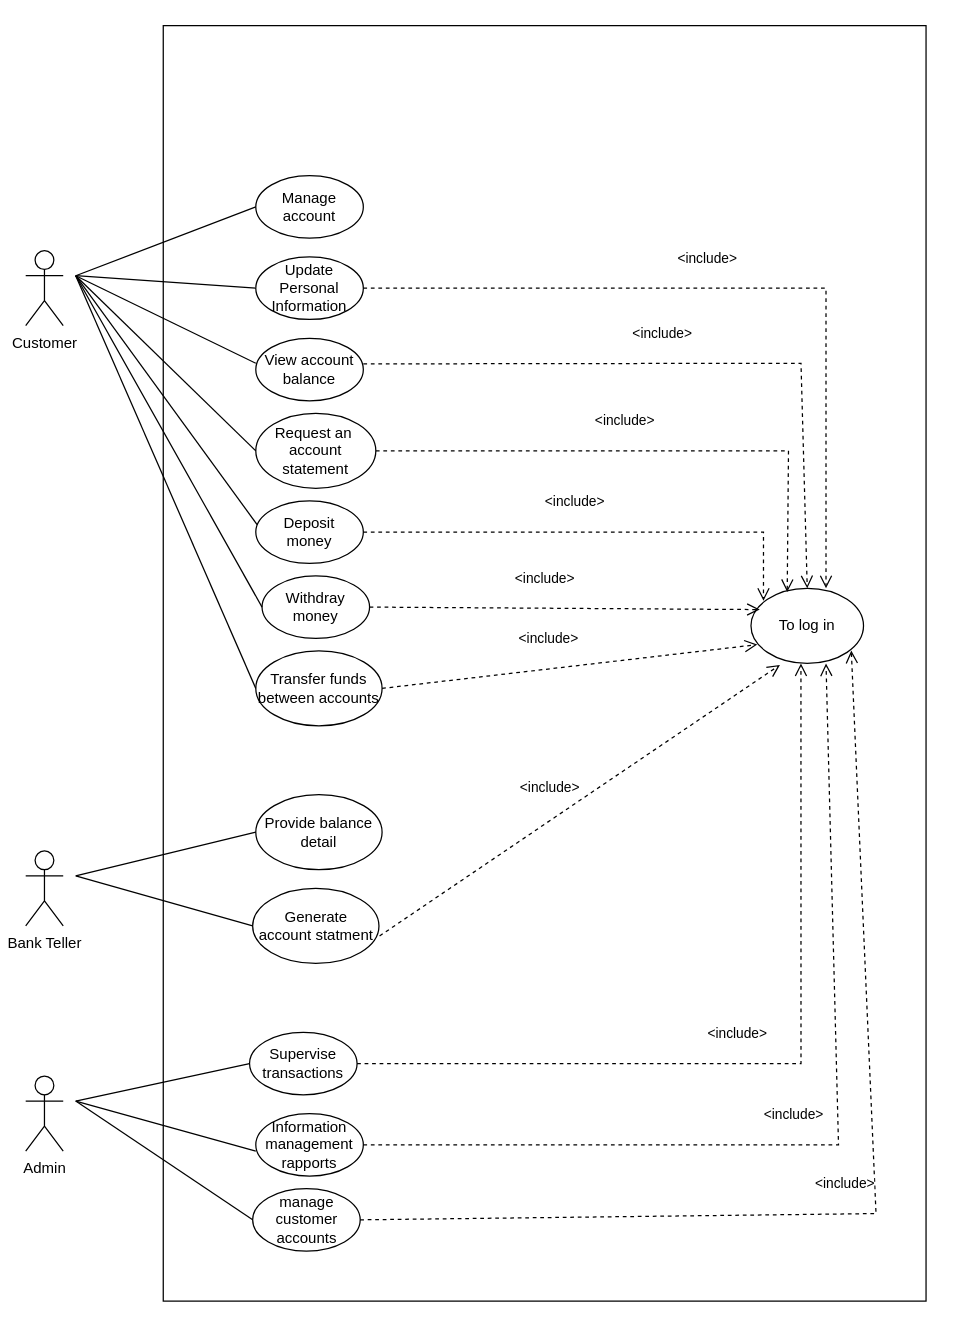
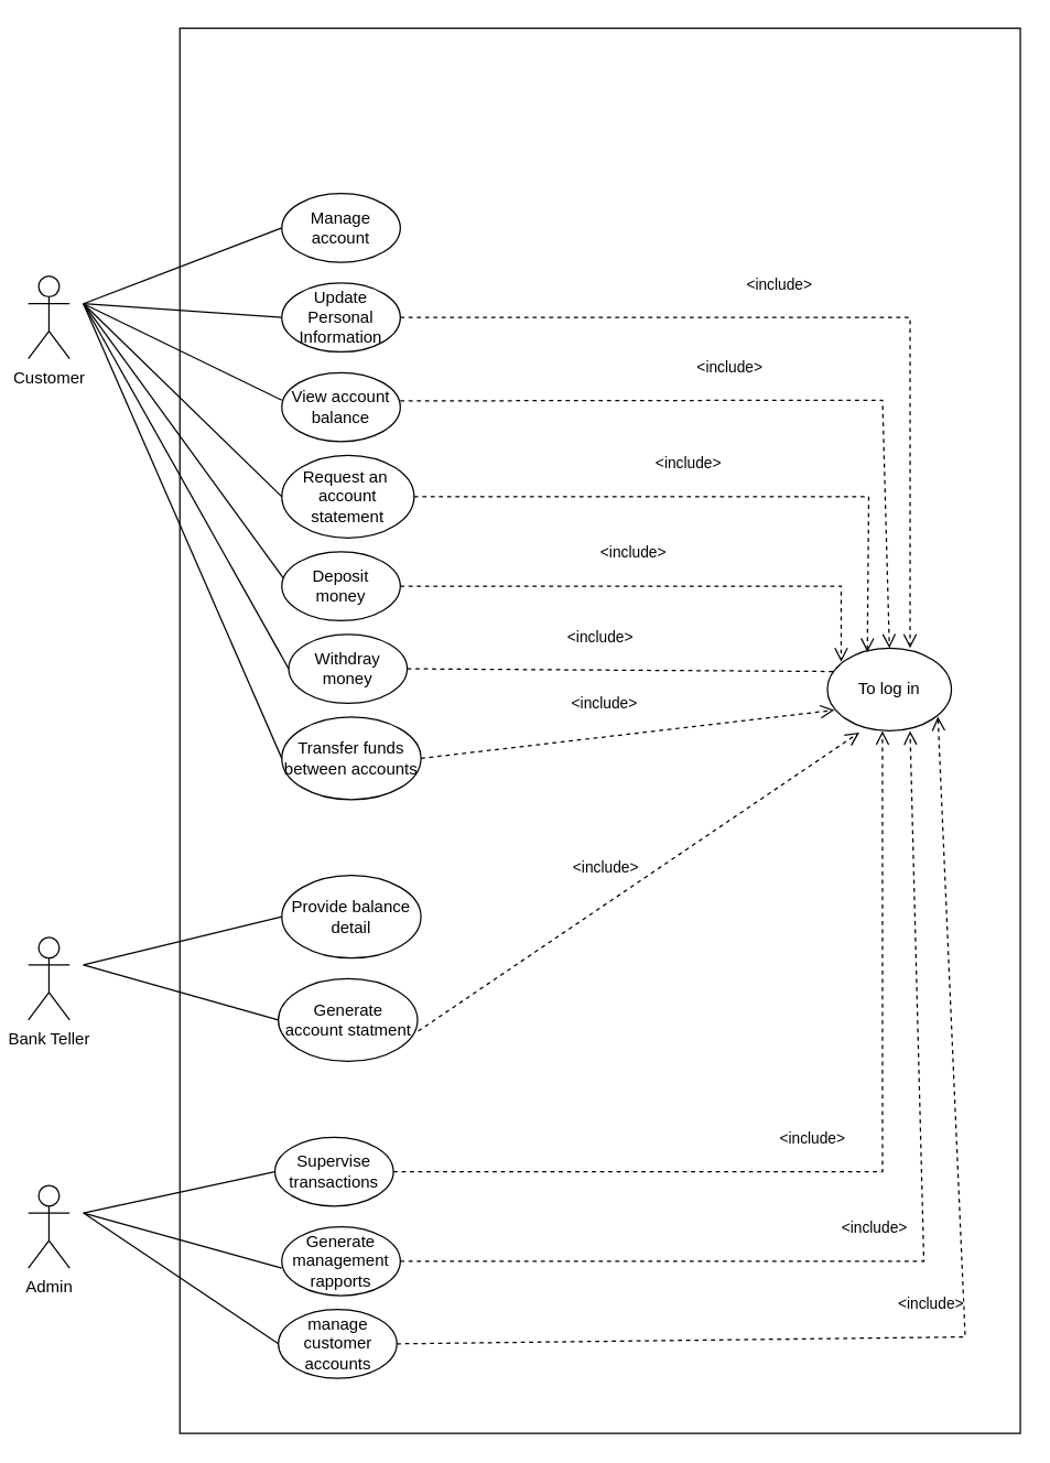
- <mxCell id="30" value="&amp;lt;include&amp;gt;" style="html=1;verticalAlign=bottom;endArrow=open;dashed=1;endSize=8;rounded=0;entryX=0.078;entryY=0.283;entryDx=0;entryDy=0;exitX=1;exitY=0.5;exitDx=0;exitDy=0;entryPerimeter=0;" parent="1" target="25" edge="1" source="15"><mxGeometry x="-0.1" y="15" relative="1" as="geometry"><mxPoint x="295" y="510.26" as="sourcePoint" /><mxPoint x="725" y="649.75" as="targetPoint" /><mxPoint as="offset" /></mxGeometry></mxCell>
+ <mxCell id="30" value="&amp;lt;include&amp;gt;" style="html=1;verticalAlign=bottom;endArrow=none;dashed=1;endSize=8;rounded=0;entryX=0.078;entryY=0.283;entryDx=0;entryDy=0;exitX=1;exitY=0.5;exitDx=0;exitDy=0;entryPerimeter=0;" parent="1" target="25" edge="1" source="15"><mxGeometry x="-0.1" y="15" relative="1" as="geometry"><mxPoint x="295" y="510.26" as="sourcePoint" /><mxPoint x="725" y="649.75" as="targetPoint" /><mxPoint as="offset" /></mxGeometry></mxCell>
- <mxCell id="21" value="Information management rapports" style="ellipse;whiteSpace=wrap;html=1;" parent="1" vertex="1"><mxGeometry x="204" y="890" width="86" height="50" as="geometry" /></mxCell>
+ <mxCell id="21" value="Generate management rapports" style="ellipse;whiteSpace=wrap;html=1;" parent="1" vertex="1"><mxGeometry x="204" y="890" width="86" height="50" as="geometry" /></mxCell>
